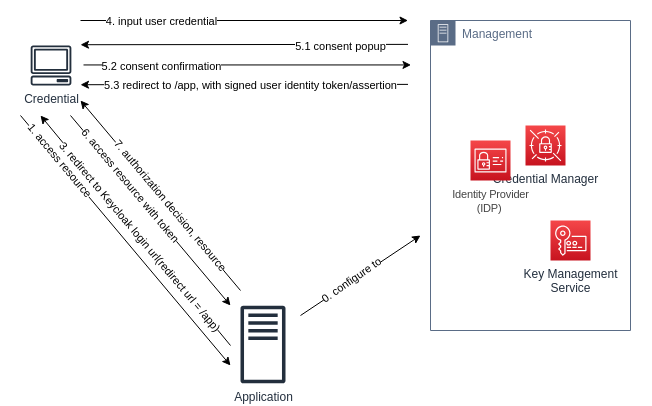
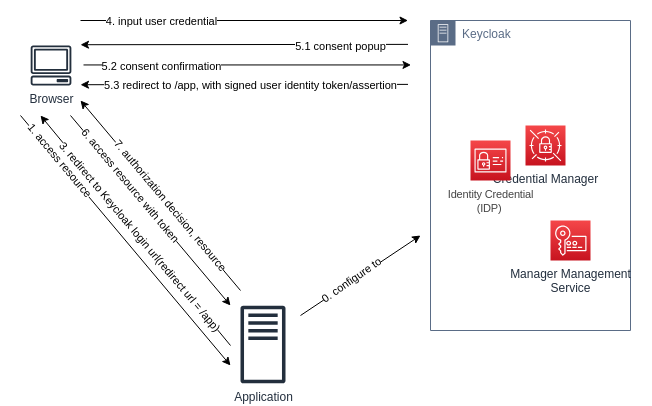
- <mxCell id="14" value="Management" style="points=[[0,0],[0.25,0],[0.5,0],[0.75,0],[1,0],[1,0.25],[1,0.5],[1,0.75],[1,1],[0.75,1],[0.5,1],[0.25,1],[0,1],[0,0.75],[0,0.5],[0,0.25]];outlineConnect=0;gradientColor=none;html=1;whiteSpace=wrap;fontSize=12;fontStyle=0;container=1;pointerEvents=0;collapsible=0;recursiveResize=0;shape=mxgraph.aws4.group;grIcon=mxgraph.aws4.group_on_premise;strokeColor=#5A6C86;fillColor=none;verticalAlign=top;align=left;spacingLeft=30;fontColor=#5A6C86;dashed=0;" vertex="1" parent="1"><mxGeometry x="430" y="20" width="200" height="310" as="geometry" /></mxCell>
+ <mxCell id="14" value="Keycloak" style="points=[[0,0],[0.25,0],[0.5,0],[0.75,0],[1,0],[1,0.25],[1,0.5],[1,0.75],[1,1],[0.75,1],[0.5,1],[0.25,1],[0,1],[0,0.75],[0,0.5],[0,0.25]];outlineConnect=0;gradientColor=none;html=1;whiteSpace=wrap;fontSize=12;fontStyle=0;container=1;pointerEvents=0;collapsible=0;recursiveResize=0;shape=mxgraph.aws4.group;grIcon=mxgraph.aws4.group_on_premise;strokeColor=#5A6C86;fillColor=none;verticalAlign=top;align=left;spacingLeft=30;fontColor=#5A6C86;dashed=0;" vertex="1" parent="1"><mxGeometry x="430" y="20" width="200" height="310" as="geometry" /></mxCell>
- <mxCell id="8" value="Credential" style="sketch=0;outlineConnect=0;fontColor=#232F3E;gradientColor=none;fillColor=#232F3D;strokeColor=none;dashed=0;verticalLabelPosition=bottom;verticalAlign=top;align=center;html=1;fontSize=12;fontStyle=0;aspect=fixed;pointerEvents=1;shape=mxgraph.aws4.client;" vertex="1" parent="1"><mxGeometry x="30" y="45" width="41.05" height="40" as="geometry" /></mxCell>
+ <mxCell id="8" value="Browser" style="sketch=0;outlineConnect=0;fontColor=#232F3E;gradientColor=none;fillColor=#232F3D;strokeColor=none;dashed=0;verticalLabelPosition=bottom;verticalAlign=top;align=center;html=1;fontSize=12;fontStyle=0;aspect=fixed;pointerEvents=1;shape=mxgraph.aws4.client;" vertex="1" parent="1"><mxGeometry x="30" y="45" width="41.05" height="40" as="geometry" /></mxCell>
- <mxCell id="17" value="&lt;span style=&quot;color: rgb(68, 68, 68); letter-spacing: -0.17px; text-align: start; background-color: rgb(255, 255, 255);&quot;&gt;&lt;font style=&quot;font-size: 11px;&quot;&gt;Identity Provider &lt;br&gt;(IDP)&amp;nbsp;&lt;/font&gt;&lt;/span&gt;" style="sketch=0;points=[[0,0,0],[0.25,0,0],[0.5,0,0],[0.75,0,0],[1,0,0],[0,1,0],[0.25,1,0],[0.5,1,0],[0.75,1,0],[1,1,0],[0,0.25,0],[0,0.5,0],[0,0.75,0],[1,0.25,0],[1,0.5,0],[1,0.75,0]];outlineConnect=0;fontColor=#232F3E;gradientColor=#F54749;gradientDirection=north;fillColor=#C7131F;strokeColor=#ffffff;dashed=0;verticalLabelPosition=bottom;verticalAlign=top;align=center;html=1;fontSize=12;fontStyle=0;aspect=fixed;shape=mxgraph.aws4.resourceIcon;resIcon=mxgraph.aws4.identity_and_access_management;" vertex="1" parent="14"><mxGeometry x="40" y="120" width="40" height="40" as="geometry" /></mxCell>
+ <mxCell id="17" value="&lt;span style=&quot;color: rgb(68, 68, 68); letter-spacing: -0.17px; text-align: start; background-color: rgb(255, 255, 255);&quot;&gt;&lt;font style=&quot;font-size: 11px;&quot;&gt;Identity Credential &lt;br&gt;(IDP)&amp;nbsp;&lt;/font&gt;&lt;/span&gt;" style="sketch=0;points=[[0,0,0],[0.25,0,0],[0.5,0,0],[0.75,0,0],[1,0,0],[0,1,0],[0.25,1,0],[0.5,1,0],[0.75,1,0],[1,1,0],[0,0.25,0],[0,0.5,0],[0,0.75,0],[1,0.25,0],[1,0.5,0],[1,0.75,0]];outlineConnect=0;fontColor=#232F3E;gradientColor=#F54749;gradientDirection=north;fillColor=#C7131F;strokeColor=#ffffff;dashed=0;verticalLabelPosition=bottom;verticalAlign=top;align=center;html=1;fontSize=12;fontStyle=0;aspect=fixed;shape=mxgraph.aws4.resourceIcon;resIcon=mxgraph.aws4.identity_and_access_management;" vertex="1" parent="14"><mxGeometry x="40" y="120" width="40" height="40" as="geometry" /></mxCell>
- <mxCell id="16" value="Key Management&lt;br&gt;Service" style="sketch=0;points=[[0,0,0],[0.25,0,0],[0.5,0,0],[0.75,0,0],[1,0,0],[0,1,0],[0.25,1,0],[0.5,1,0],[0.75,1,0],[1,1,0],[0,0.25,0],[0,0.5,0],[0,0.75,0],[1,0.25,0],[1,0.5,0],[1,0.75,0]];outlineConnect=0;fontColor=#232F3E;gradientColor=#F54749;gradientDirection=north;fillColor=#C7131F;strokeColor=#ffffff;dashed=0;verticalLabelPosition=bottom;verticalAlign=top;align=center;html=1;fontSize=12;fontStyle=0;aspect=fixed;shape=mxgraph.aws4.resourceIcon;resIcon=mxgraph.aws4.key_management_service;" vertex="1" parent="14"><mxGeometry x="120" y="200" width="40" height="40" as="geometry" /></mxCell>
+ <mxCell id="16" value="Manager Management&lt;br&gt;Service" style="sketch=0;points=[[0,0,0],[0.25,0,0],[0.5,0,0],[0.75,0,0],[1,0,0],[0,1,0],[0.25,1,0],[0.5,1,0],[0.75,1,0],[1,1,0],[0,0.25,0],[0,0.5,0],[0,0.75,0],[1,0.25,0],[1,0.5,0],[1,0.75,0]];outlineConnect=0;fontColor=#232F3E;gradientColor=#F54749;gradientDirection=north;fillColor=#C7131F;strokeColor=#ffffff;dashed=0;verticalLabelPosition=bottom;verticalAlign=top;align=center;html=1;fontSize=12;fontStyle=0;aspect=fixed;shape=mxgraph.aws4.resourceIcon;resIcon=mxgraph.aws4.key_management_service;" vertex="1" parent="14"><mxGeometry x="120" y="200" width="40" height="40" as="geometry" /></mxCell>
